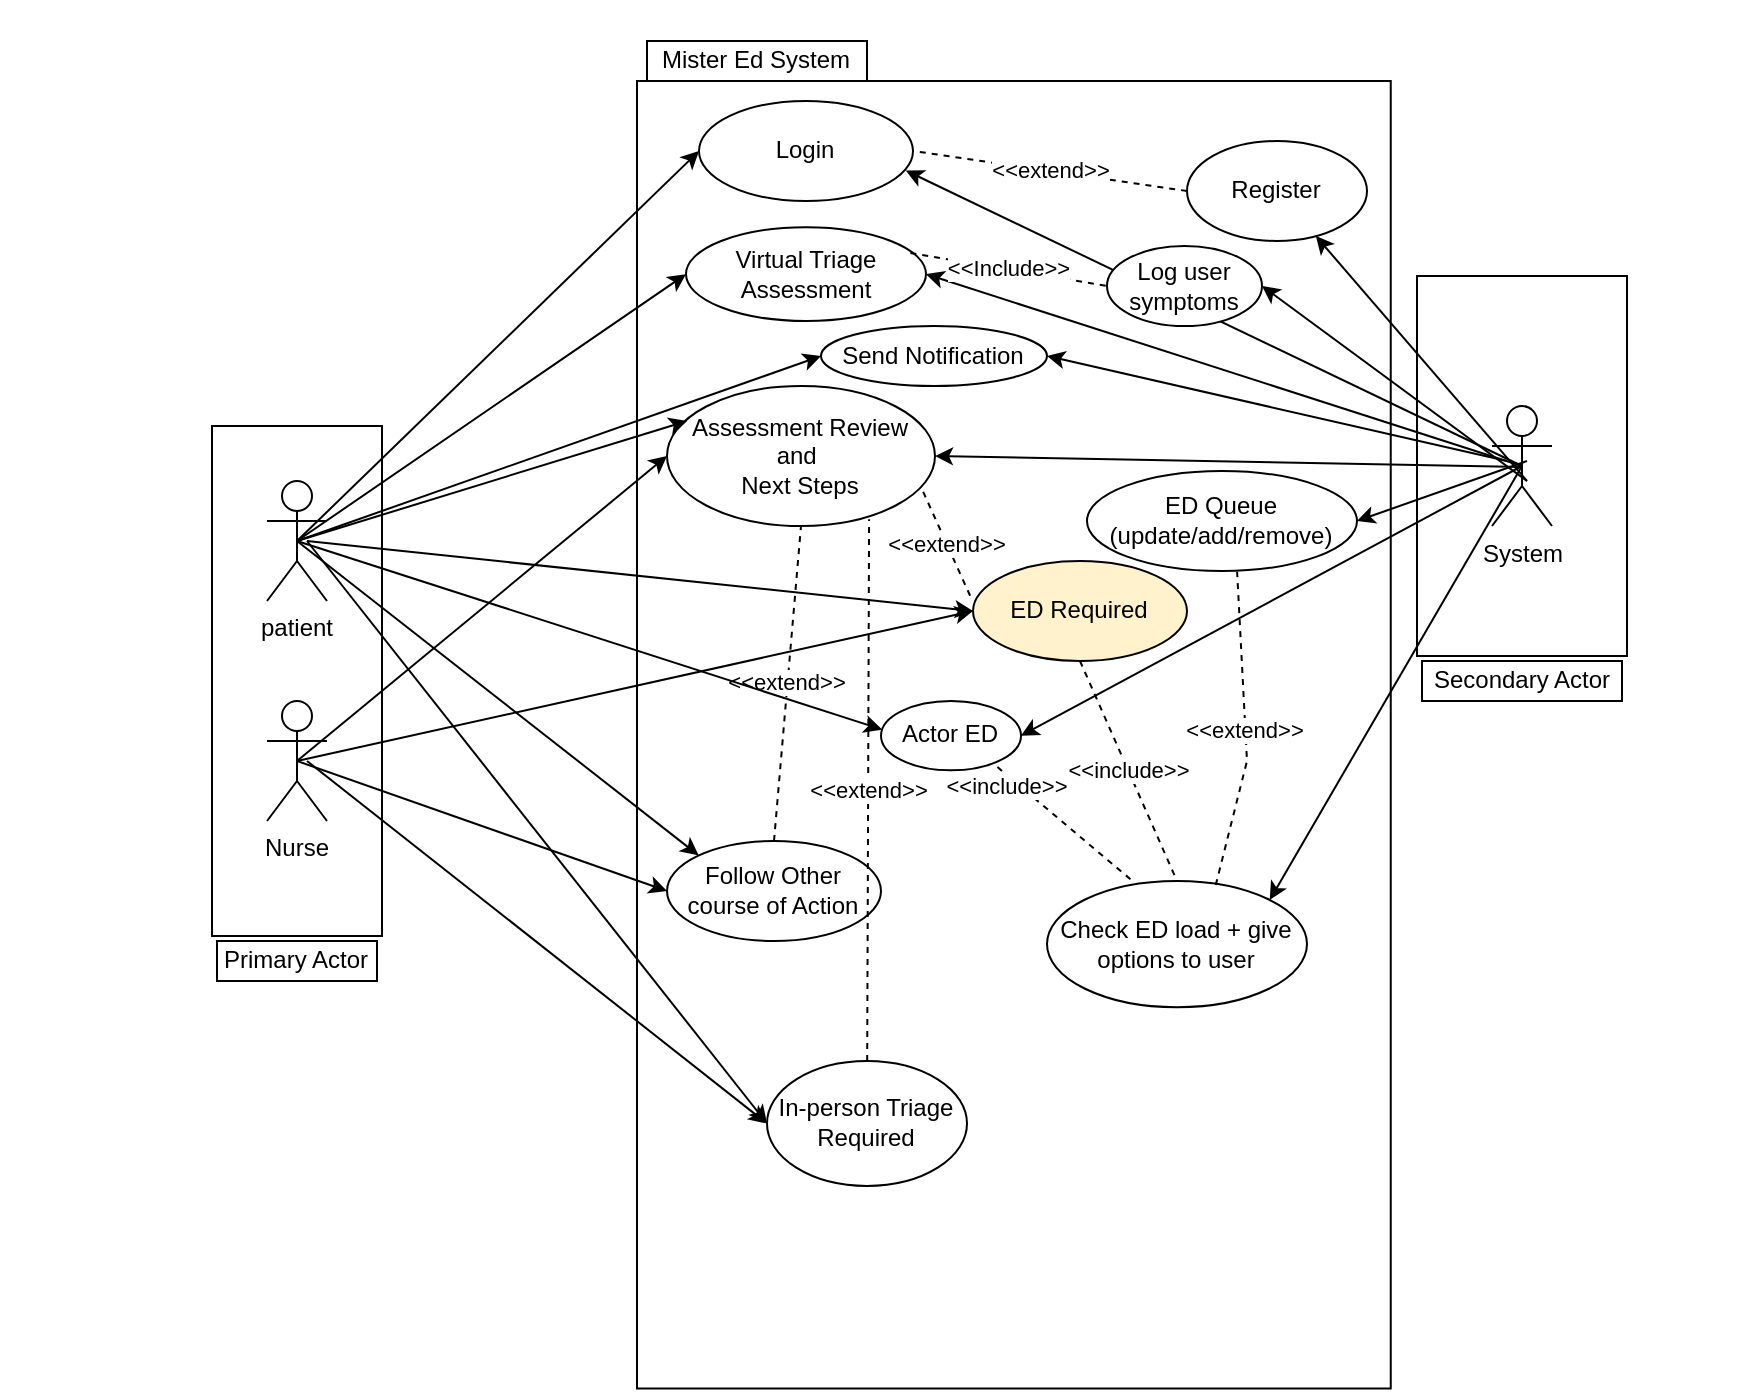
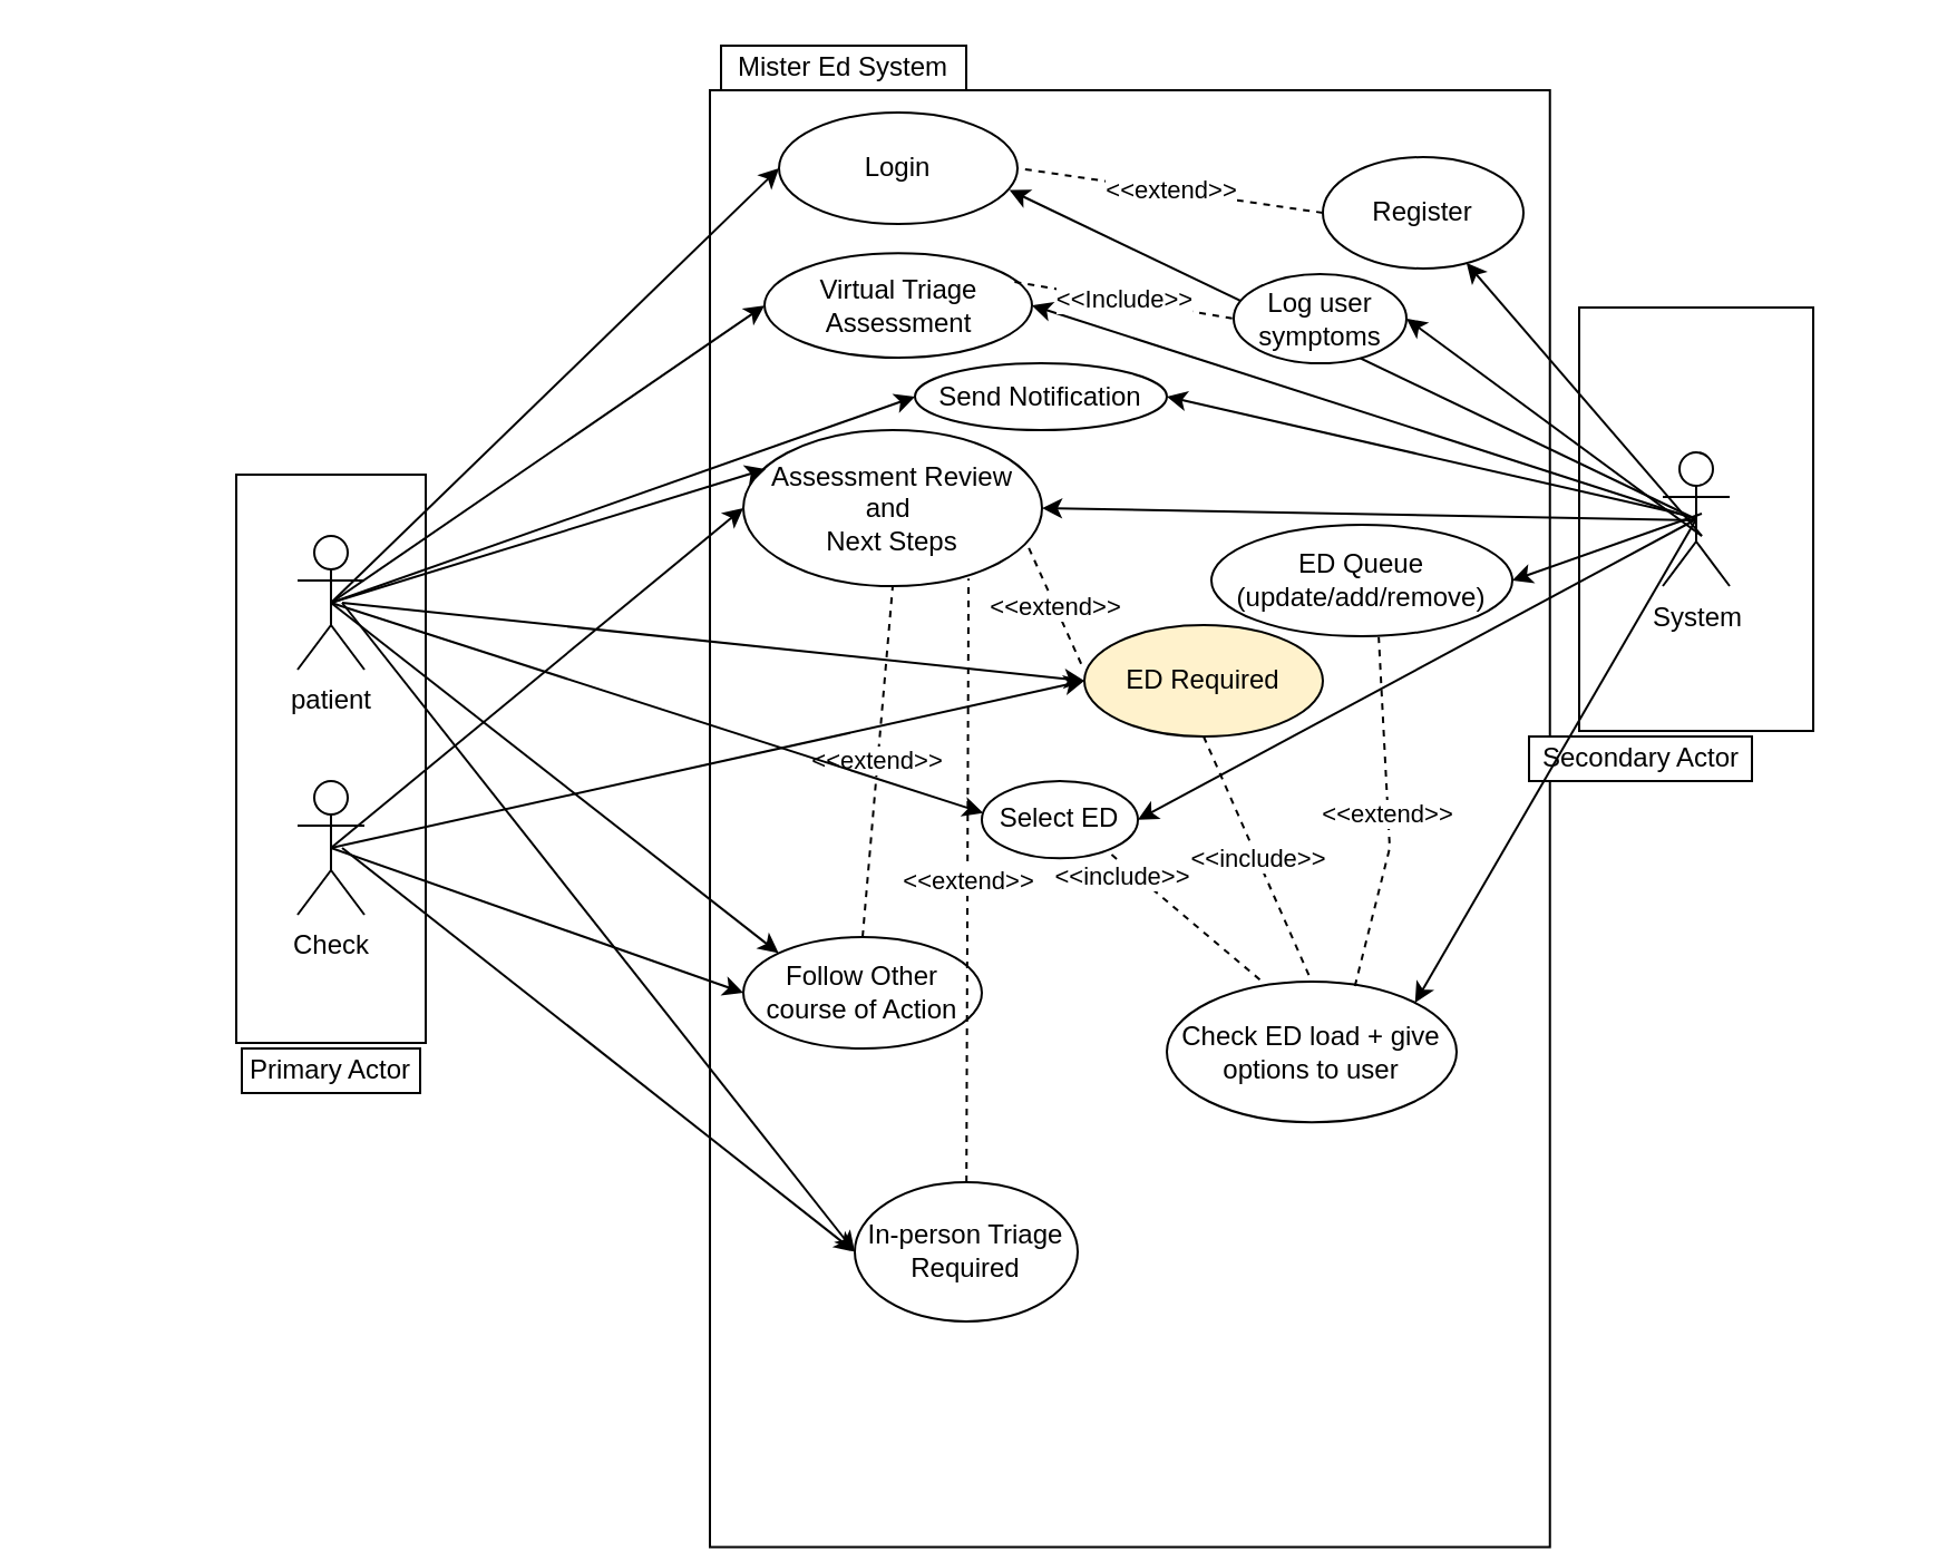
- <mxCell id="9" value="Secondary Actor" style="rounded=0;whiteSpace=wrap;html=1;" vertex="1" parent="1"><mxGeometry x="710.5" y="330" width="100" height="20" as="geometry" /></mxCell>
+ <mxCell id="9" value="Secondary Actor" style="rounded=0;whiteSpace=wrap;html=1;" vertex="1" parent="1"><mxGeometry x="685.5" y="330" width="100" height="20" as="geometry" /></mxCell>
- <mxCell id="39" value="Actor ED" style="ellipse;whiteSpace=wrap;html=1;" vertex="1" parent="1"><mxGeometry x="440" y="350" width="70" height="34.68" as="geometry" /></mxCell>
+ <mxCell id="39" value="Select ED" style="ellipse;whiteSpace=wrap;html=1;" vertex="1" parent="1"><mxGeometry x="440" y="350" width="70" height="34.68" as="geometry" /></mxCell>
- <mxCell id="10" value="Nurse" style="shape=umlActor;verticalLabelPosition=bottom;verticalAlign=top;html=1;outlineConnect=0;" vertex="1" parent="1"><mxGeometry x="133" y="350" width="30" height="60" as="geometry" /></mxCell>
+ <mxCell id="10" value="Check" style="shape=umlActor;verticalLabelPosition=bottom;verticalAlign=top;html=1;outlineConnect=0;" vertex="1" parent="1"><mxGeometry x="133" y="350" width="30" height="60" as="geometry" /></mxCell>
